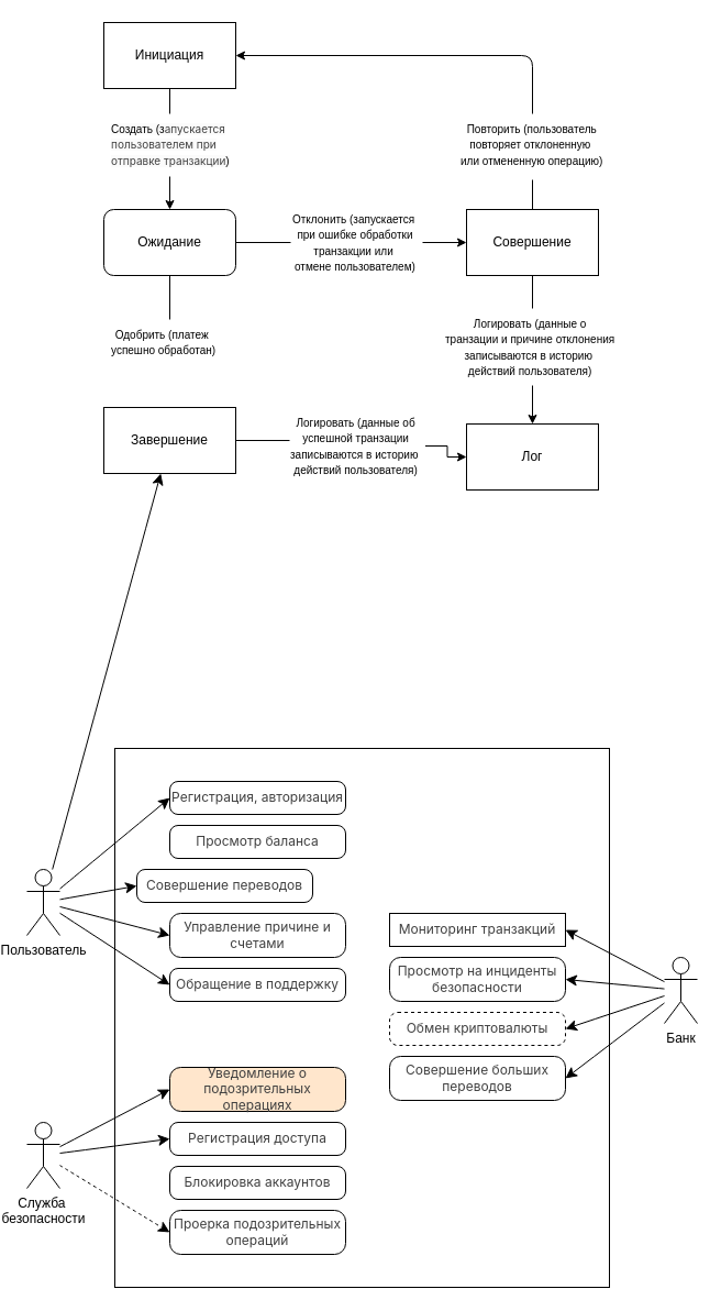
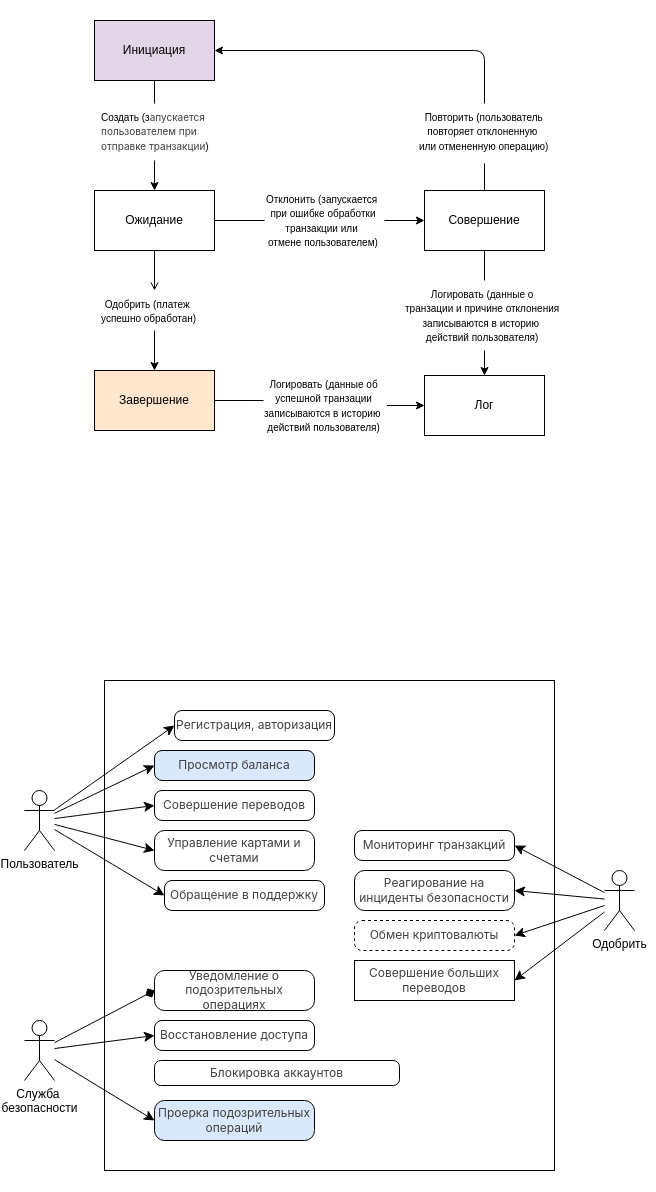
- <mxCell id="32" value="Инициация" style="rounded=0;whiteSpace=wrap;html=1;" vertex="1" parent="1"><mxGeometry x="90" y="20" width="120" height="60" as="geometry" /></mxCell>
+ <mxCell id="32" value="Инициация" style="rounded=0;whiteSpace=wrap;html=1;fillColor=#e1d5e7;" vertex="1" parent="1"><mxGeometry x="90" y="20" width="120" height="60" as="geometry" /></mxCell>
- <mxCell id="35" value="Ожидание" style="whiteSpace=wrap;html=1;rounded=1;" vertex="1" parent="1"><mxGeometry x="90" y="190" width="120" height="60" as="geometry" /></mxCell>
+ <mxCell id="35" value="Ожидание" style="rounded=0;whiteSpace=wrap;html=1;" vertex="1" parent="1"><mxGeometry x="90" y="190" width="120" height="60" as="geometry" /></mxCell>
- <mxCell id="33" style="edgeStyle=orthogonalEdgeStyle;rounded=0;orthogonalLoop=1;jettySize=auto;html=1;entryX=0.5;entryY=0;entryDx=0;entryDy=0;endArrow=none;endFill=0;" edge="1" parent="1" source="35" target="43"><mxGeometry relative="1" as="geometry" /></mxCell>
+ <mxCell id="33" style="edgeStyle=orthogonalEdgeStyle;rounded=0;orthogonalLoop=1;jettySize=auto;html=1;entryX=0.5;entryY=0;entryDx=0;entryDy=0;endArrow=open;endFill=0;" edge="1" parent="1" source="35" target="43"><mxGeometry relative="1" as="geometry" /></mxCell>
+ <mxCell id="42" style="edgeStyle=orthogonalEdgeStyle;rounded=0;orthogonalLoop=1;jettySize=auto;html=1;entryX=0.5;entryY=0;entryDx=0;entryDy=0;" edge="1" parent="1" source="43" target="36"><mxGeometry relative="1" as="geometry" /></mxCell>
- <mxCell id="36" value="Завершение" style="rounded=0;whiteSpace=wrap;html=1;" vertex="1" parent="1"><mxGeometry x="90" y="370" width="120" height="60" as="geometry" /></mxCell>
+ <mxCell id="36" value="Завершение" style="rounded=0;whiteSpace=wrap;html=1;fillColor=#ffe6cc;" vertex="1" parent="1"><mxGeometry x="90" y="370" width="120" height="60" as="geometry" /></mxCell>
- <mxCell id="49" value="Лог" style="rounded=0;whiteSpace=wrap;html=1;" vertex="1" parent="1"><mxGeometry x="420" y="385" width="120" height="60" as="geometry" /></mxCell>
+ <mxCell id="49" value="Лог" style="rounded=0;whiteSpace=wrap;html=1;" vertex="1" parent="1"><mxGeometry x="420" y="375" width="120" height="60" as="geometry" /></mxCell>
- <mxCell id="4" style="edgeStyle=none;curved=1;rounded=0;orthogonalLoop=1;jettySize=auto;html=1;fontSize=12;startSize=8;endSize=8;" parent="1" source="8" target="36" edge="1"><mxGeometry relative="1" as="geometry" /></mxCell>
+ <mxCell id="4" style="edgeStyle=none;curved=1;rounded=0;orthogonalLoop=1;jettySize=auto;html=1;entryX=0;entryY=0.5;entryDx=0;entryDy=0;fontSize=12;startSize=8;endSize=8;" parent="1" source="8" target="10" edge="1"><mxGeometry relative="1" as="geometry" /></mxCell>
- <mxCell id="9" value="&lt;p class=&quot;MsoNormal&quot;&gt;&lt;span style=&quot;color: rgb(64, 64, 64); font-family: Inter, system-ui, -apple-system, BlinkMacSystemFont, &amp;quot;Segoe UI&amp;quot;, Roboto, &amp;quot;Noto Sans&amp;quot;, Ubuntu, Cantarell, &amp;quot;Helvetica Neue&amp;quot;, Oxygen, &amp;quot;Open Sans&amp;quot;, sans-serif; text-align: start;&quot;&gt;&lt;font&gt;Регистрация, авторизация&lt;/font&gt;&lt;/span&gt;&lt;br&gt;&lt;/p&gt;" style="rounded=1;whiteSpace=wrap;html=1;arcSize=25;" parent="1" vertex="1"><mxGeometry x="150" y="710" width="160" height="30" as="geometry" /></mxCell>
+ <mxCell id="9" value="&lt;p class=&quot;MsoNormal&quot;&gt;&lt;span style=&quot;color: rgb(64, 64, 64); font-family: Inter, system-ui, -apple-system, BlinkMacSystemFont, &amp;quot;Segoe UI&amp;quot;, Roboto, &amp;quot;Noto Sans&amp;quot;, Ubuntu, Cantarell, &amp;quot;Helvetica Neue&amp;quot;, Oxygen, &amp;quot;Open Sans&amp;quot;, sans-serif; text-align: start;&quot;&gt;&lt;font&gt;Регистрация, авторизация&lt;/font&gt;&lt;/span&gt;&lt;br&gt;&lt;/p&gt;" style="rounded=1;whiteSpace=wrap;html=1;arcSize=25;" parent="1" vertex="1"><mxGeometry x="170" y="710" width="160" height="30" as="geometry" /></mxCell>
- <mxCell id="10" value="&lt;p class=&quot;MsoNormal&quot;&gt;&lt;span style=&quot;color: rgb(64, 64, 64); font-family: Inter, system-ui, -apple-system, BlinkMacSystemFont, &amp;quot;Segoe UI&amp;quot;, Roboto, &amp;quot;Noto Sans&amp;quot;, Ubuntu, Cantarell, &amp;quot;Helvetica Neue&amp;quot;, Oxygen, &amp;quot;Open Sans&amp;quot;, sans-serif; text-align: start;&quot;&gt;&lt;font&gt;Просмотр баланса&lt;/font&gt;&lt;/span&gt;&lt;br&gt;&lt;/p&gt;" style="rounded=1;whiteSpace=wrap;html=1;arcSize=25;" parent="1" vertex="1"><mxGeometry x="150" y="750" width="160" height="30" as="geometry" /></mxCell>
+ <mxCell id="10" value="&lt;p class=&quot;MsoNormal&quot;&gt;&lt;span style=&quot;color: rgb(64, 64, 64); font-family: Inter, system-ui, -apple-system, BlinkMacSystemFont, &amp;quot;Segoe UI&amp;quot;, Roboto, &amp;quot;Noto Sans&amp;quot;, Ubuntu, Cantarell, &amp;quot;Helvetica Neue&amp;quot;, Oxygen, &amp;quot;Open Sans&amp;quot;, sans-serif; text-align: start;&quot;&gt;&lt;font&gt;Просмотр баланса&lt;/font&gt;&lt;/span&gt;&lt;br&gt;&lt;/p&gt;" style="rounded=1;whiteSpace=wrap;html=1;arcSize=25;fillColor=#dae8fc;" parent="1" vertex="1"><mxGeometry x="150" y="750" width="160" height="30" as="geometry" /></mxCell>
- <mxCell id="11" value="&lt;p class=&quot;MsoNormal&quot;&gt;&lt;span style=&quot;color: rgb(64, 64, 64); font-family: Inter, system-ui, -apple-system, BlinkMacSystemFont, &amp;quot;Segoe UI&amp;quot;, Roboto, &amp;quot;Noto Sans&amp;quot;, Ubuntu, Cantarell, &amp;quot;Helvetica Neue&amp;quot;, Oxygen, &amp;quot;Open Sans&amp;quot;, sans-serif; text-align: start;&quot;&gt;&lt;font&gt;Совершение переводов&lt;/font&gt;&lt;/span&gt;&lt;br&gt;&lt;/p&gt;" style="rounded=1;whiteSpace=wrap;html=1;arcSize=25;" parent="1" vertex="1"><mxGeometry x="120" y="790" width="160" height="30" as="geometry" /></mxCell>
+ <mxCell id="11" value="&lt;p class=&quot;MsoNormal&quot;&gt;&lt;span style=&quot;color: rgb(64, 64, 64); font-family: Inter, system-ui, -apple-system, BlinkMacSystemFont, &amp;quot;Segoe UI&amp;quot;, Roboto, &amp;quot;Noto Sans&amp;quot;, Ubuntu, Cantarell, &amp;quot;Helvetica Neue&amp;quot;, Oxygen, &amp;quot;Open Sans&amp;quot;, sans-serif; text-align: start;&quot;&gt;&lt;font&gt;Совершение переводов&lt;/font&gt;&lt;/span&gt;&lt;br&gt;&lt;/p&gt;" style="rounded=1;whiteSpace=wrap;html=1;arcSize=25;" parent="1" vertex="1"><mxGeometry x="150" y="790" width="160" height="30" as="geometry" /></mxCell>
- <mxCell id="29" value="&lt;p style=&quot;text-align: start;&quot; class=&quot;MsoNormal&quot;&gt;&lt;font face=&quot;Inter, system-ui, -apple-system, BlinkMacSystemFont, Segoe UI, Roboto, Noto Sans, Ubuntu, Cantarell, Helvetica Neue, Oxygen, Open Sans, sans-serif&quot; color=&quot;#404040&quot;&gt;Мониторинг транзакций&lt;/font&gt;&lt;/p&gt;" style="whiteSpace=wrap;html=1;arcSize=25;rounded=0;" parent="1" vertex="1"><mxGeometry x="350" y="830" width="160" height="30" as="geometry" /></mxCell>
+ <mxCell id="29" value="&lt;p style=&quot;text-align: start;&quot; class=&quot;MsoNormal&quot;&gt;&lt;font face=&quot;Inter, system-ui, -apple-system, BlinkMacSystemFont, Segoe UI, Roboto, Noto Sans, Ubuntu, Cantarell, Helvetica Neue, Oxygen, Open Sans, sans-serif&quot; color=&quot;#404040&quot;&gt;Мониторинг транзакций&lt;/font&gt;&lt;/p&gt;" style="rounded=1;whiteSpace=wrap;html=1;arcSize=25;" parent="1" vertex="1"><mxGeometry x="350" y="830" width="160" height="30" as="geometry" /></mxCell>
- <mxCell id="12" value="&lt;p class=&quot;MsoNormal&quot;&gt;&lt;span style=&quot;color: rgb(64, 64, 64); font-family: Inter, system-ui, -apple-system, BlinkMacSystemFont, &amp;quot;Segoe UI&amp;quot;, Roboto, &amp;quot;Noto Sans&amp;quot;, Ubuntu, Cantarell, &amp;quot;Helvetica Neue&amp;quot;, Oxygen, &amp;quot;Open Sans&amp;quot;, sans-serif; text-align: start;&quot;&gt;&lt;font&gt;Управление причине и счетами&lt;/font&gt;&lt;/span&gt;&lt;br&gt;&lt;/p&gt;" style="rounded=1;whiteSpace=wrap;html=1;arcSize=25;" parent="1" vertex="1"><mxGeometry x="150" y="830" width="160" height="40" as="geometry" /></mxCell>
+ <mxCell id="12" value="&lt;p class=&quot;MsoNormal&quot;&gt;&lt;span style=&quot;color: rgb(64, 64, 64); font-family: Inter, system-ui, -apple-system, BlinkMacSystemFont, &amp;quot;Segoe UI&amp;quot;, Roboto, &amp;quot;Noto Sans&amp;quot;, Ubuntu, Cantarell, &amp;quot;Helvetica Neue&amp;quot;, Oxygen, &amp;quot;Open Sans&amp;quot;, sans-serif; text-align: start;&quot;&gt;&lt;font&gt;Управление картами и счетами&lt;/font&gt;&lt;/span&gt;&lt;br&gt;&lt;/p&gt;" style="rounded=1;whiteSpace=wrap;html=1;arcSize=25;" parent="1" vertex="1"><mxGeometry x="150" y="830" width="160" height="40" as="geometry" /></mxCell>
- <mxCell id="30" value="&lt;p style=&quot;&quot; class=&quot;MsoNormal&quot;&gt;&lt;font face=&quot;Inter, system-ui, -apple-system, BlinkMacSystemFont, Segoe UI, Roboto, Noto Sans, Ubuntu, Cantarell, Helvetica Neue, Oxygen, Open Sans, sans-serif&quot; color=&quot;#404040&quot;&gt;Просмотр на инциденты безопасности&lt;/font&gt;&lt;/p&gt;" style="rounded=1;whiteSpace=wrap;html=1;arcSize=25;align=center;" parent="1" vertex="1"><mxGeometry x="350" y="870" width="160" height="40" as="geometry" /></mxCell>
+ <mxCell id="30" value="&lt;p style=&quot;&quot; class=&quot;MsoNormal&quot;&gt;&lt;font face=&quot;Inter, system-ui, -apple-system, BlinkMacSystemFont, Segoe UI, Roboto, Noto Sans, Ubuntu, Cantarell, Helvetica Neue, Oxygen, Open Sans, sans-serif&quot; color=&quot;#404040&quot;&gt;Реагирование на инциденты безопасности&lt;/font&gt;&lt;/p&gt;" style="rounded=1;whiteSpace=wrap;html=1;arcSize=25;align=center;" parent="1" vertex="1"><mxGeometry x="350" y="870" width="160" height="40" as="geometry" /></mxCell>
- <mxCell id="13" value="&lt;p class=&quot;MsoNormal&quot;&gt;&lt;span style=&quot;color: rgb(64, 64, 64); font-family: Inter, system-ui, -apple-system, BlinkMacSystemFont, &amp;quot;Segoe UI&amp;quot;, Roboto, &amp;quot;Noto Sans&amp;quot;, Ubuntu, Cantarell, &amp;quot;Helvetica Neue&amp;quot;, Oxygen, &amp;quot;Open Sans&amp;quot;, sans-serif; text-align: start;&quot;&gt;&lt;font&gt;Обращение в поддержку&lt;/font&gt;&lt;/span&gt;&lt;br&gt;&lt;/p&gt;" style="rounded=1;whiteSpace=wrap;html=1;arcSize=25;" parent="1" vertex="1"><mxGeometry x="150" y="880" width="160" height="30" as="geometry" /></mxCell>
+ <mxCell id="13" value="&lt;p class=&quot;MsoNormal&quot;&gt;&lt;span style=&quot;color: rgb(64, 64, 64); font-family: Inter, system-ui, -apple-system, BlinkMacSystemFont, &amp;quot;Segoe UI&amp;quot;, Roboto, &amp;quot;Noto Sans&amp;quot;, Ubuntu, Cantarell, &amp;quot;Helvetica Neue&amp;quot;, Oxygen, &amp;quot;Open Sans&amp;quot;, sans-serif; text-align: start;&quot;&gt;&lt;font&gt;Обращение в поддержку&lt;/font&gt;&lt;/span&gt;&lt;br&gt;&lt;/p&gt;" style="rounded=1;whiteSpace=wrap;html=1;arcSize=25;" parent="1" vertex="1"><mxGeometry x="160" y="880" width="160" height="30" as="geometry" /></mxCell>
- <mxCell id="25" value="Банк" style="shape=umlActor;verticalLabelPosition=bottom;verticalAlign=top;html=1;outlineConnect=0;" parent="1" vertex="1"><mxGeometry x="600" y="870" width="30" height="60" as="geometry" /></mxCell>
+ <mxCell id="25" value="Одобрить" style="shape=umlActor;verticalLabelPosition=bottom;verticalAlign=top;html=1;outlineConnect=0;" parent="1" vertex="1"><mxGeometry x="600" y="870" width="30" height="60" as="geometry" /></mxCell>
- <mxCell id="28" value="&lt;p style=&quot;&quot; class=&quot;MsoNormal&quot;&gt;&lt;font face=&quot;Inter, system-ui, -apple-system, BlinkMacSystemFont, Segoe UI, Roboto, Noto Sans, Ubuntu, Cantarell, Helvetica Neue, Oxygen, Open Sans, sans-serif&quot; color=&quot;#404040&quot;&gt;Совершение больших переводов&lt;/font&gt;&lt;/p&gt;" style="rounded=1;whiteSpace=wrap;html=1;arcSize=25;align=center;" parent="1" vertex="1"><mxGeometry x="350" y="960" width="160" height="40" as="geometry" /></mxCell>
+ <mxCell id="28" value="&lt;p style=&quot;&quot; class=&quot;MsoNormal&quot;&gt;&lt;font face=&quot;Inter, system-ui, -apple-system, BlinkMacSystemFont, Segoe UI, Roboto, Noto Sans, Ubuntu, Cantarell, Helvetica Neue, Oxygen, Open Sans, sans-serif&quot; color=&quot;#404040&quot;&gt;Совершение больших переводов&lt;/font&gt;&lt;/p&gt;" style="whiteSpace=wrap;html=1;arcSize=25;align=center;rounded=0;" parent="1" vertex="1"><mxGeometry x="350" y="960" width="160" height="40" as="geometry" /></mxCell>
- <mxCell id="26" value="&lt;p class=&quot;MsoNormal&quot;&gt;&lt;span style=&quot;color: rgb(64, 64, 64); font-family: Inter, system-ui, -apple-system, BlinkMacSystemFont, &amp;quot;Segoe UI&amp;quot;, Roboto, &amp;quot;Noto Sans&amp;quot;, Ubuntu, Cantarell, &amp;quot;Helvetica Neue&amp;quot;, Oxygen, &amp;quot;Open Sans&amp;quot;, sans-serif; text-align: start;&quot;&gt;&lt;font&gt;Уведомление о подозрительных операциях&lt;/font&gt;&lt;/span&gt;&lt;br&gt;&lt;/p&gt;" style="rounded=1;whiteSpace=wrap;html=1;arcSize=25;fillColor=#ffe6cc;" parent="1" vertex="1"><mxGeometry x="150" y="970" width="160" height="40" as="geometry" /></mxCell>
+ <mxCell id="26" value="&lt;p class=&quot;MsoNormal&quot;&gt;&lt;span style=&quot;color: rgb(64, 64, 64); font-family: Inter, system-ui, -apple-system, BlinkMacSystemFont, &amp;quot;Segoe UI&amp;quot;, Roboto, &amp;quot;Noto Sans&amp;quot;, Ubuntu, Cantarell, &amp;quot;Helvetica Neue&amp;quot;, Oxygen, &amp;quot;Open Sans&amp;quot;, sans-serif; text-align: start;&quot;&gt;&lt;font&gt;Уведомление о подозрительных операциях&lt;/font&gt;&lt;/span&gt;&lt;br&gt;&lt;/p&gt;" style="rounded=1;whiteSpace=wrap;html=1;arcSize=25;" parent="1" vertex="1"><mxGeometry x="150" y="970" width="160" height="40" as="geometry" /></mxCell>
- <mxCell id="17" style="edgeStyle=none;curved=1;rounded=0;orthogonalLoop=1;jettySize=auto;html=1;entryX=0;entryY=0.5;entryDx=0;entryDy=0;fontSize=12;startSize=8;endSize=8;" parent="1" source="20" target="26" edge="1"><mxGeometry relative="1" as="geometry" /></mxCell>
+ <mxCell id="17" style="edgeStyle=none;curved=1;rounded=0;orthogonalLoop=1;jettySize=auto;html=1;entryX=0;entryY=0.5;entryDx=0;entryDy=0;fontSize=12;startSize=8;endSize=8;endArrow=diamond;" parent="1" source="20" target="26" edge="1"><mxGeometry relative="1" as="geometry" /></mxCell>
- <mxCell id="15" value="&lt;p style=&quot;text-align: start;&quot; class=&quot;MsoNormal&quot;&gt;&lt;font face=&quot;Inter, system-ui, -apple-system, BlinkMacSystemFont, Segoe UI, Roboto, Noto Sans, Ubuntu, Cantarell, Helvetica Neue, Oxygen, Open Sans, sans-serif&quot; color=&quot;#404040&quot;&gt;Регистрация доступа&lt;/font&gt;&lt;/p&gt;" style="rounded=1;whiteSpace=wrap;html=1;arcSize=25;" parent="1" vertex="1"><mxGeometry x="150" y="1020" width="160" height="30" as="geometry" /></mxCell>
+ <mxCell id="15" value="&lt;p style=&quot;text-align: start;&quot; class=&quot;MsoNormal&quot;&gt;&lt;font face=&quot;Inter, system-ui, -apple-system, BlinkMacSystemFont, Segoe UI, Roboto, Noto Sans, Ubuntu, Cantarell, Helvetica Neue, Oxygen, Open Sans, sans-serif&quot; color=&quot;#404040&quot;&gt;Восстановление доступа&lt;/font&gt;&lt;/p&gt;" style="rounded=1;whiteSpace=wrap;html=1;arcSize=25;" parent="1" vertex="1"><mxGeometry x="150" y="1020" width="160" height="30" as="geometry" /></mxCell>
- <mxCell id="14" value="&lt;p style=&quot;text-align: start;&quot; class=&quot;MsoNormal&quot;&gt;&lt;font face=&quot;Inter, system-ui, -apple-system, BlinkMacSystemFont, Segoe UI, Roboto, Noto Sans, Ubuntu, Cantarell, Helvetica Neue, Oxygen, Open Sans, sans-serif&quot; color=&quot;#404040&quot;&gt;Блокировка аккаунтов&lt;/font&gt;&lt;/p&gt;" style="rounded=1;whiteSpace=wrap;html=1;arcSize=25;" parent="1" vertex="1"><mxGeometry x="150" y="1060" width="160" height="30" as="geometry" /></mxCell>
+ <mxCell id="14" value="&lt;p style=&quot;text-align: start;&quot; class=&quot;MsoNormal&quot;&gt;&lt;font face=&quot;Inter, system-ui, -apple-system, BlinkMacSystemFont, Segoe UI, Roboto, Noto Sans, Ubuntu, Cantarell, Helvetica Neue, Oxygen, Open Sans, sans-serif&quot; color=&quot;#404040&quot;&gt;Блокировка аккаунтов&lt;/font&gt;&lt;/p&gt;" style="rounded=1;whiteSpace=wrap;html=1;arcSize=25;" parent="1" vertex="1"><mxGeometry x="150" y="1060" width="245" height="25" as="geometry" /></mxCell>
- <mxCell id="19" style="edgeStyle=none;curved=1;rounded=0;orthogonalLoop=1;jettySize=auto;html=1;entryX=0;entryY=0.5;entryDx=0;entryDy=0;fontSize=12;startSize=8;endSize=8;dashed=1;" parent="1" source="20" target="16" edge="1"><mxGeometry relative="1" as="geometry" /></mxCell>
+ <mxCell id="19" style="edgeStyle=none;curved=1;rounded=0;orthogonalLoop=1;jettySize=auto;html=1;entryX=0;entryY=0.5;entryDx=0;entryDy=0;fontSize=12;startSize=8;endSize=8;" parent="1" source="20" target="16" edge="1"><mxGeometry relative="1" as="geometry" /></mxCell>
- <mxCell id="16" value="&lt;p style=&quot;&quot; class=&quot;MsoNormal&quot;&gt;&lt;font face=&quot;Inter, system-ui, -apple-system, BlinkMacSystemFont, Segoe UI, Roboto, Noto Sans, Ubuntu, Cantarell, Helvetica Neue, Oxygen, Open Sans, sans-serif&quot; color=&quot;#404040&quot;&gt;Проерка подозрительных операций&lt;/font&gt;&lt;/p&gt;" style="rounded=1;whiteSpace=wrap;html=1;arcSize=25;align=center;" parent="1" vertex="1"><mxGeometry x="150" y="1100" width="160" height="40" as="geometry" /></mxCell>
+ <mxCell id="16" value="&lt;p style=&quot;&quot; class=&quot;MsoNormal&quot;&gt;&lt;font face=&quot;Inter, system-ui, -apple-system, BlinkMacSystemFont, Segoe UI, Roboto, Noto Sans, Ubuntu, Cantarell, Helvetica Neue, Oxygen, Open Sans, sans-serif&quot; color=&quot;#404040&quot;&gt;Проерка подозрительных операций&lt;/font&gt;&lt;/p&gt;" style="rounded=1;whiteSpace=wrap;html=1;arcSize=25;align=center;fillColor=#dae8fc;" parent="1" vertex="1"><mxGeometry x="150" y="1100" width="160" height="40" as="geometry" /></mxCell>
